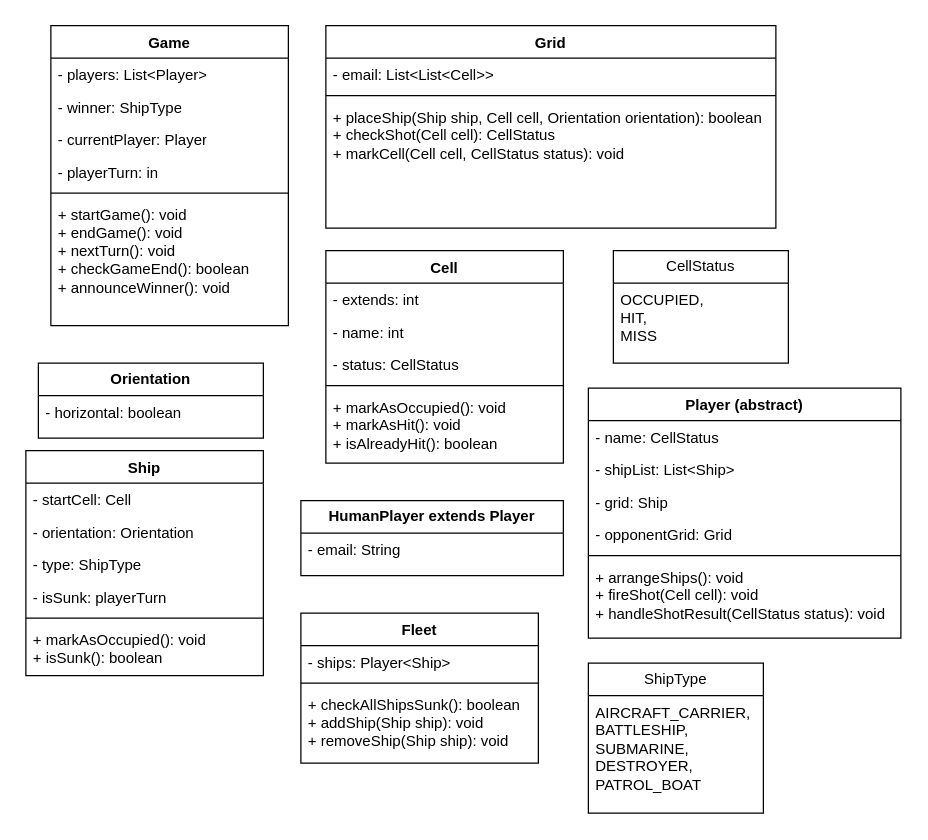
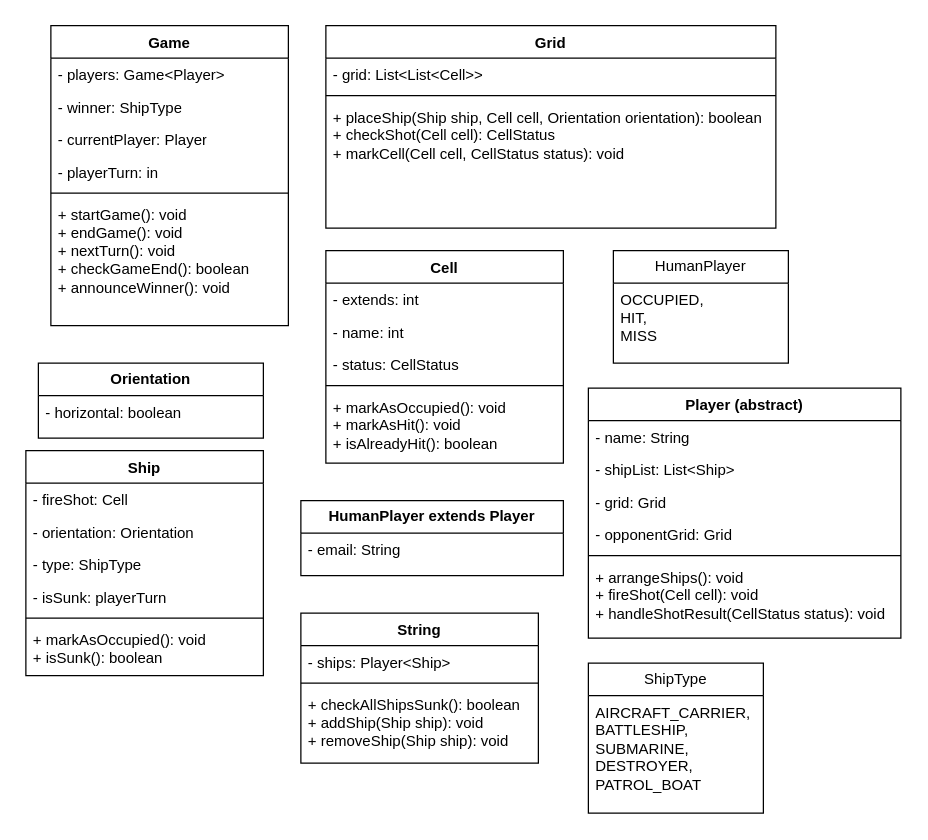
- <mxCell id="3" value="- players: List&amp;lt;Player&amp;gt;" style="text;strokeColor=none;fillColor=none;align=left;verticalAlign=top;spacingLeft=4;spacingRight=4;overflow=hidden;rotatable=0;points=[[0,0.5],[1,0.5]];portConstraint=eastwest;whiteSpace=wrap;html=1;" vertex="1" parent="2"><mxGeometry y="26" width="190" height="26" as="geometry" /></mxCell>
+ <mxCell id="3" value="- players: Game&amp;lt;Player&amp;gt;" style="text;strokeColor=none;fillColor=none;align=left;verticalAlign=top;spacingLeft=4;spacingRight=4;overflow=hidden;rotatable=0;points=[[0,0.5],[1,0.5]];portConstraint=eastwest;whiteSpace=wrap;html=1;" vertex="1" parent="2"><mxGeometry y="26" width="190" height="26" as="geometry" /></mxCell>
- <mxCell id="10" value="- email: List&amp;lt;List&amp;lt;Cell&amp;gt;&amp;gt;" style="text;strokeColor=none;fillColor=none;align=left;verticalAlign=top;spacingLeft=4;spacingRight=4;overflow=hidden;rotatable=0;points=[[0,0.5],[1,0.5]];portConstraint=eastwest;whiteSpace=wrap;html=1;" vertex="1" parent="9"><mxGeometry y="26" width="360" height="26" as="geometry" /></mxCell>
+ <mxCell id="10" value="- grid: List&amp;lt;List&amp;lt;Cell&amp;gt;&amp;gt;" style="text;strokeColor=none;fillColor=none;align=left;verticalAlign=top;spacingLeft=4;spacingRight=4;overflow=hidden;rotatable=0;points=[[0,0.5],[1,0.5]];portConstraint=eastwest;whiteSpace=wrap;html=1;" vertex="1" parent="9"><mxGeometry y="26" width="360" height="26" as="geometry" /></mxCell>
- <mxCell id="19" value="CellStatus" style="swimlane;fontStyle=0;childLayout=stackLayout;horizontal=1;startSize=26;fillColor=none;horizontalStack=0;resizeParent=1;resizeParentMax=0;resizeLast=0;collapsible=1;marginBottom=0;whiteSpace=wrap;html=1;" vertex="1" parent="1"><mxGeometry x="490" y="200" width="140" height="90" as="geometry" /></mxCell>
+ <mxCell id="19" value="HumanPlayer" style="swimlane;fontStyle=0;childLayout=stackLayout;horizontal=1;startSize=26;fillColor=none;horizontalStack=0;resizeParent=1;resizeParentMax=0;resizeLast=0;collapsible=1;marginBottom=0;whiteSpace=wrap;html=1;" vertex="1" parent="1"><mxGeometry x="490" y="200" width="140" height="90" as="geometry" /></mxCell>
- <mxCell id="22" value="- name: CellStatus" style="text;strokeColor=none;fillColor=none;align=left;verticalAlign=top;spacingLeft=4;spacingRight=4;overflow=hidden;rotatable=0;points=[[0,0.5],[1,0.5]];portConstraint=eastwest;whiteSpace=wrap;html=1;" vertex="1" parent="21"><mxGeometry y="26" width="250" height="26" as="geometry" /></mxCell>
+ <mxCell id="22" value="- name: String" style="text;strokeColor=none;fillColor=none;align=left;verticalAlign=top;spacingLeft=4;spacingRight=4;overflow=hidden;rotatable=0;points=[[0,0.5],[1,0.5]];portConstraint=eastwest;whiteSpace=wrap;html=1;" vertex="1" parent="21"><mxGeometry y="26" width="250" height="26" as="geometry" /></mxCell>
- <mxCell id="33" value="- startCell: Cell" style="text;strokeColor=none;fillColor=none;align=left;verticalAlign=top;spacingLeft=4;spacingRight=4;overflow=hidden;rotatable=0;points=[[0,0.5],[1,0.5]];portConstraint=eastwest;whiteSpace=wrap;html=1;" vertex="1" parent="32"><mxGeometry y="26" width="190" height="26" as="geometry" /></mxCell>
+ <mxCell id="33" value="- fireShot: Cell" style="text;strokeColor=none;fillColor=none;align=left;verticalAlign=top;spacingLeft=4;spacingRight=4;overflow=hidden;rotatable=0;points=[[0,0.5],[1,0.5]];portConstraint=eastwest;whiteSpace=wrap;html=1;" vertex="1" parent="32"><mxGeometry y="26" width="190" height="26" as="geometry" /></mxCell>
- <mxCell id="24" value="- grid: Ship" style="text;strokeColor=none;fillColor=none;align=left;verticalAlign=top;spacingLeft=4;spacingRight=4;overflow=hidden;rotatable=0;points=[[0,0.5],[1,0.5]];portConstraint=eastwest;whiteSpace=wrap;html=1;" vertex="1" parent="21"><mxGeometry y="78" width="250" height="26" as="geometry" /></mxCell>
+ <mxCell id="24" value="- grid: Grid" style="text;strokeColor=none;fillColor=none;align=left;verticalAlign=top;spacingLeft=4;spacingRight=4;overflow=hidden;rotatable=0;points=[[0,0.5],[1,0.5]];portConstraint=eastwest;whiteSpace=wrap;html=1;" vertex="1" parent="21"><mxGeometry y="78" width="250" height="26" as="geometry" /></mxCell>
- <mxCell id="39" value="Fleet" style="swimlane;fontStyle=1;align=center;verticalAlign=top;childLayout=stackLayout;horizontal=1;startSize=26;horizontalStack=0;resizeParent=1;resizeParentMax=0;resizeLast=0;collapsible=1;marginBottom=0;whiteSpace=wrap;html=1;" vertex="1" parent="1"><mxGeometry x="240" y="490" width="190" height="120" as="geometry" /></mxCell>
+ <mxCell id="39" value="String" style="swimlane;fontStyle=1;align=center;verticalAlign=top;childLayout=stackLayout;horizontal=1;startSize=26;horizontalStack=0;resizeParent=1;resizeParentMax=0;resizeLast=0;collapsible=1;marginBottom=0;whiteSpace=wrap;html=1;" vertex="1" parent="1"><mxGeometry x="240" y="490" width="190" height="120" as="geometry" /></mxCell>
